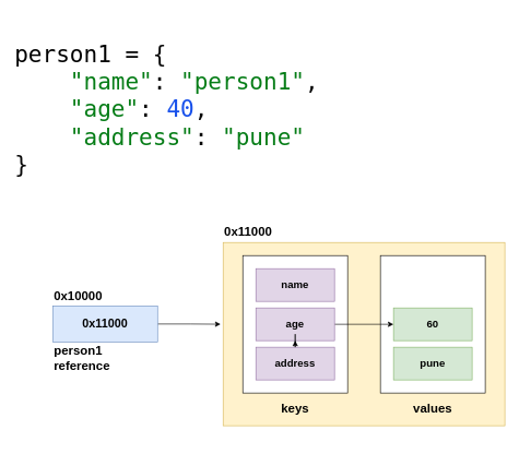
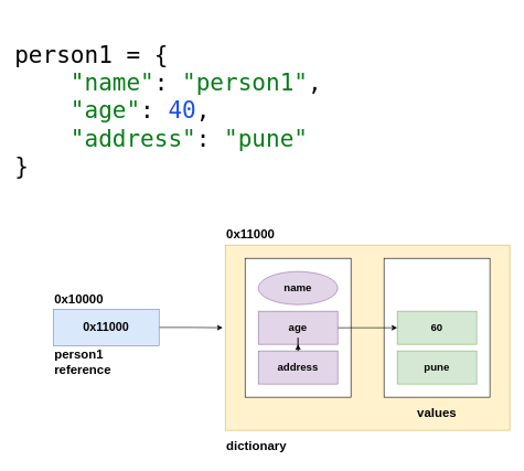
- <mxCell id="6" value="name" style="rounded=0;whiteSpace=wrap;html=1;fontStyle=1;fontSize=16;fillColor=#e1d5e7;strokeColor=#9673a6;" vertex="1" parent="1"><mxGeometry x="390" y="410" width="120" height="50" as="geometry" /></mxCell>
+ <mxCell id="6" value="name" style="ellipse;whiteSpace=wrap;html=1;fontStyle=1;fontSize=16;fillColor=#e1d5e7;strokeColor=#9673a6;" vertex="1" parent="1"><mxGeometry x="390" y="410" width="120" height="50" as="geometry" /></mxCell>
- <mxCell id="11" value="keys" style="text;html=1;strokeColor=none;fillColor=none;align=center;verticalAlign=middle;whiteSpace=wrap;rounded=0;fontStyle=1;fontSize=19;" vertex="1" parent="1"><mxGeometry x="420" y="610" width="60" height="30" as="geometry" /></mxCell>
+ <mxCell id="18" value="dictionary" style="text;html=1;strokeColor=none;fillColor=none;align=left;verticalAlign=middle;whiteSpace=wrap;rounded=0;fontStyle=1;fontSize=19;" vertex="1" parent="1"><mxGeometry x="340" y="660" width="420" height="30" as="geometry" /></mxCell>
